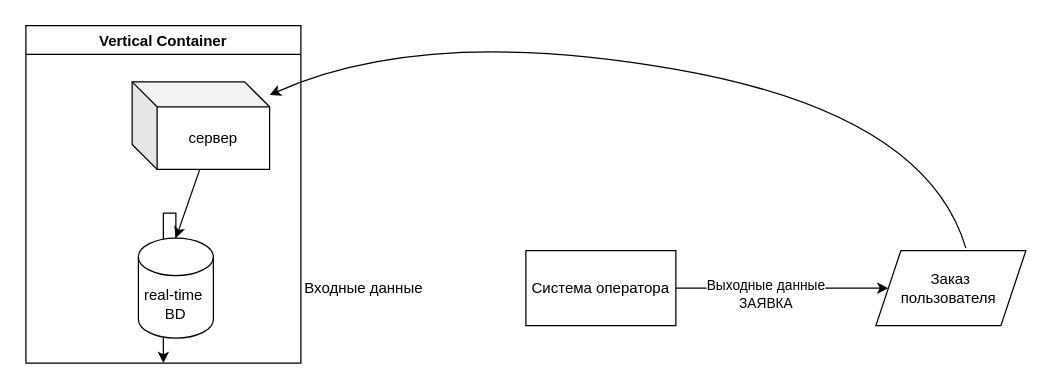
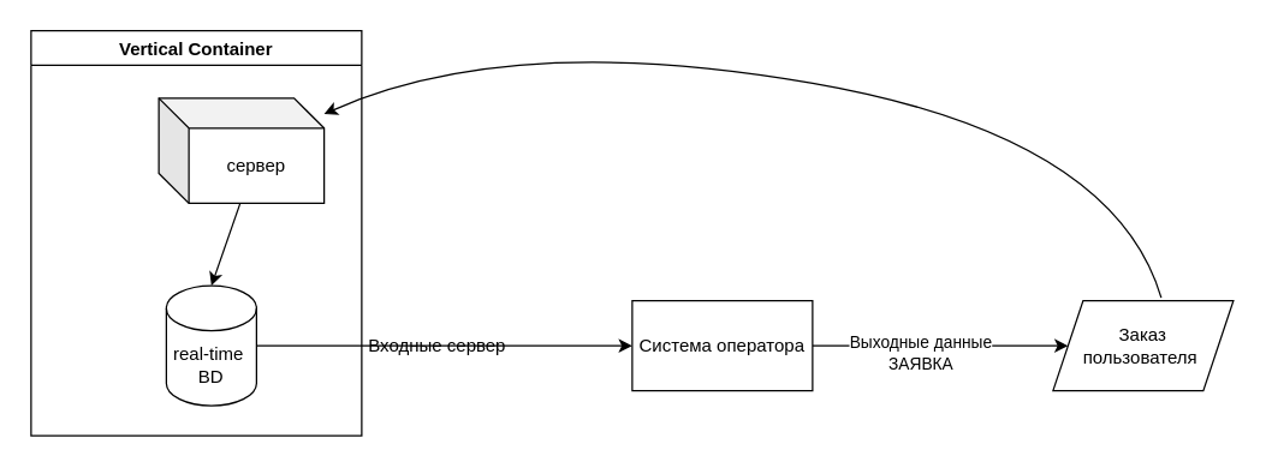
- <mxCell id="2" value="" style="edgeStyle=orthogonalEdgeStyle;rounded=0;orthogonalLoop=1;jettySize=auto;html=1;" edge="1" parent="1" source="3" target="9"><mxGeometry relative="1" as="geometry" /></mxCell>
+ <mxCell id="2" value="" style="edgeStyle=orthogonalEdgeStyle;rounded=0;orthogonalLoop=1;jettySize=auto;html=1;" edge="1" parent="1" source="3" target="6"><mxGeometry relative="1" as="geometry" /></mxCell>
- <mxCell id="10" value="Входные данные" style="text;html=1;align=center;verticalAlign=middle;resizable=0;points=[];autosize=1;strokeColor=none;fillColor=none;" vertex="1" parent="1"><mxGeometry x="235" y="220" width="110" height="20" as="geometry" /></mxCell>
+ <mxCell id="10" value="Входные сервер" style="text;html=1;align=center;verticalAlign=middle;resizable=0;points=[];autosize=1;strokeColor=none;fillColor=none;" vertex="1" parent="1"><mxGeometry x="235" y="220" width="110" height="20" as="geometry" /></mxCell>
